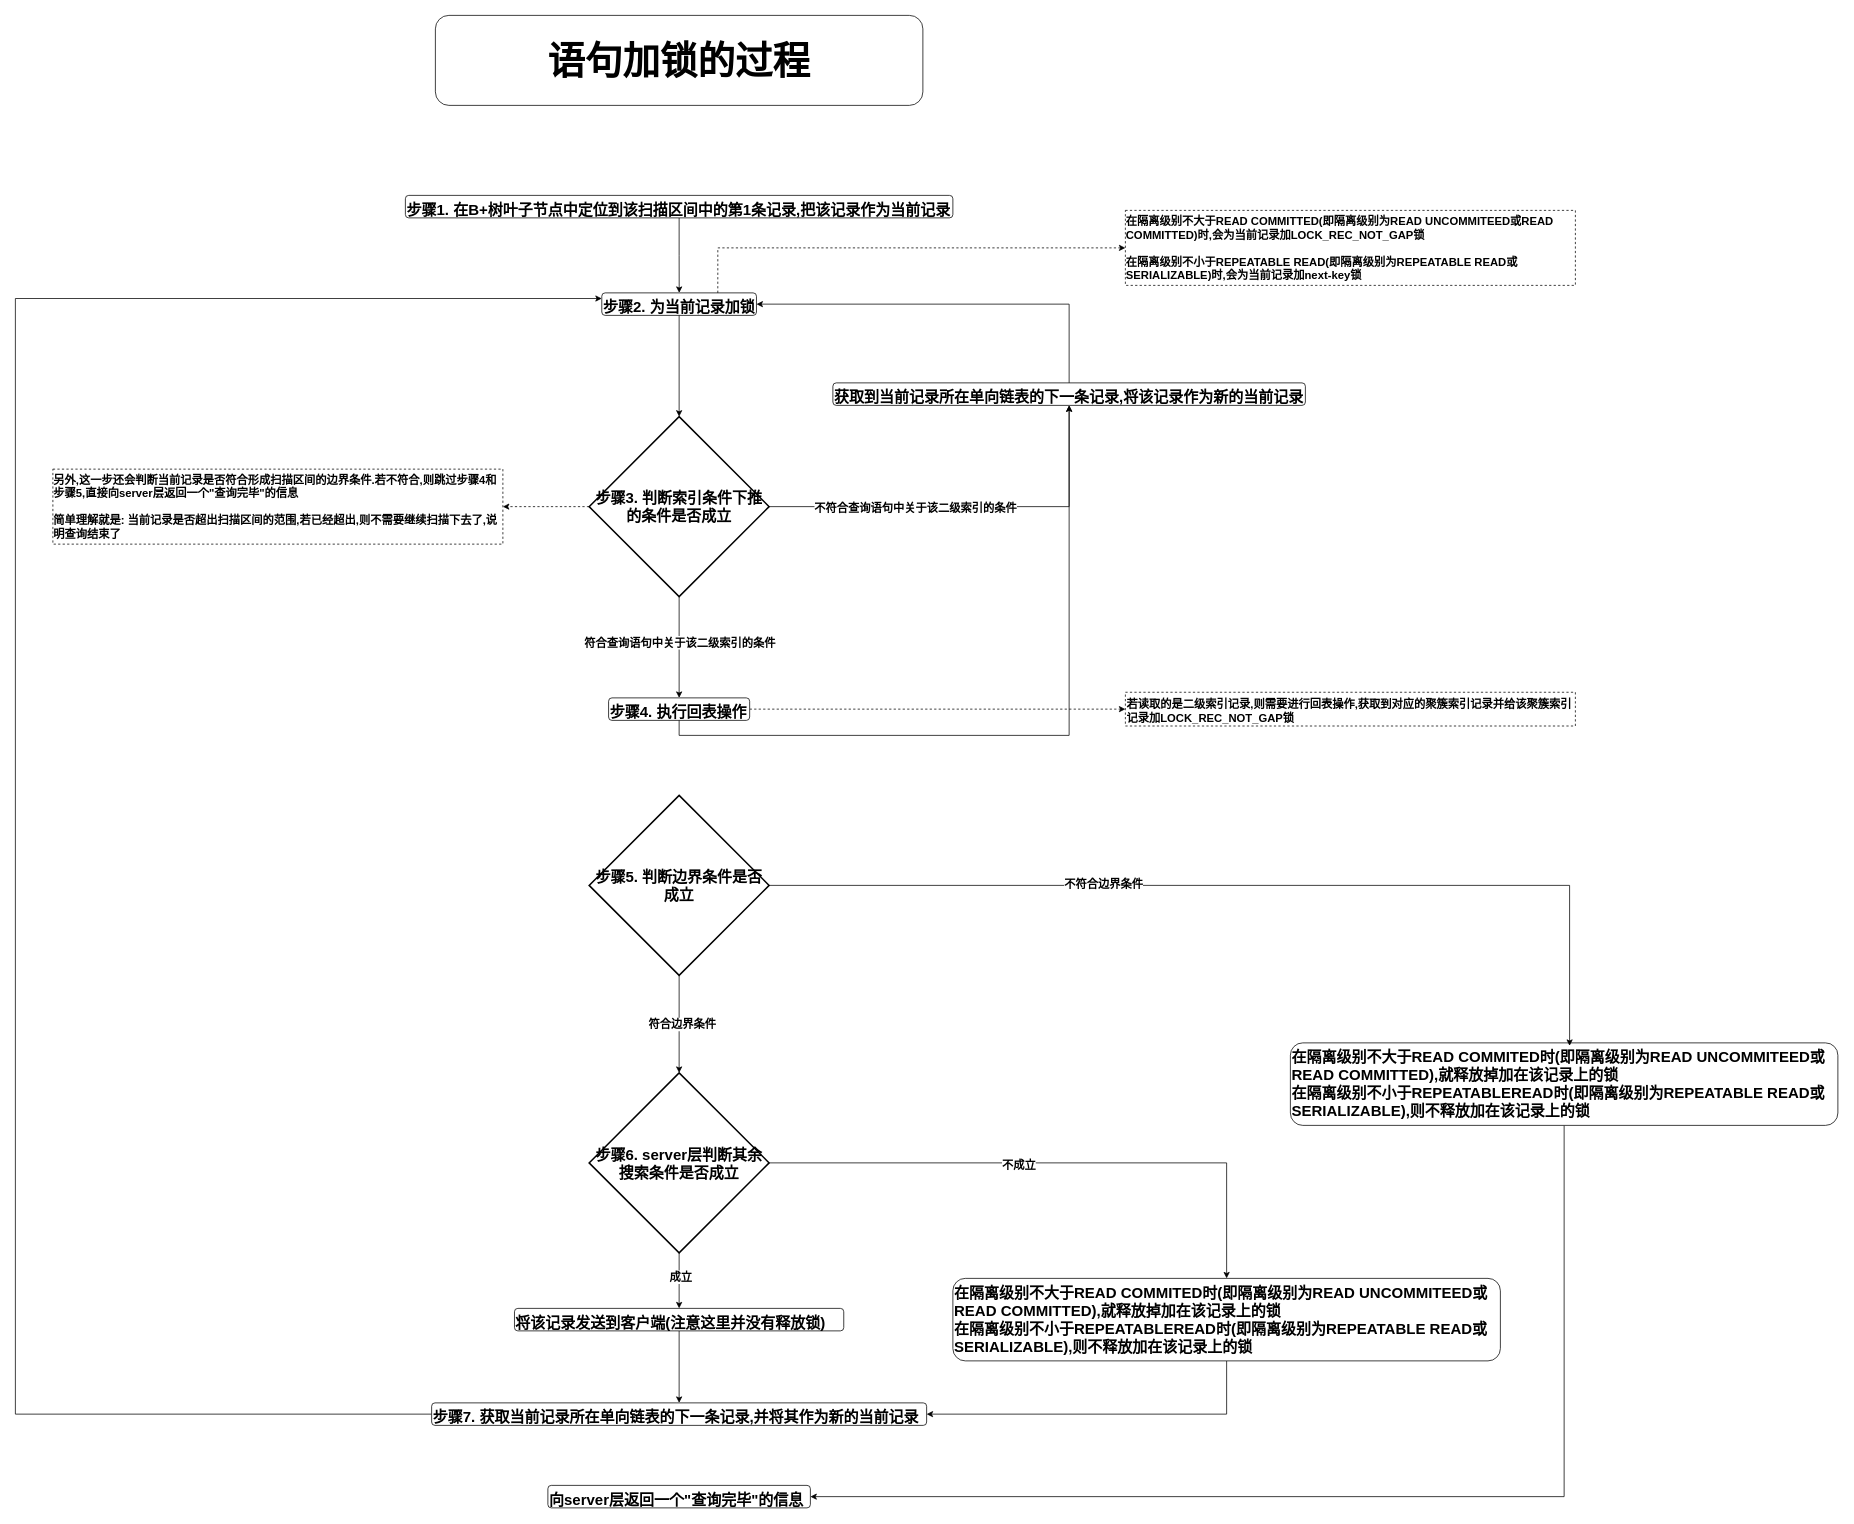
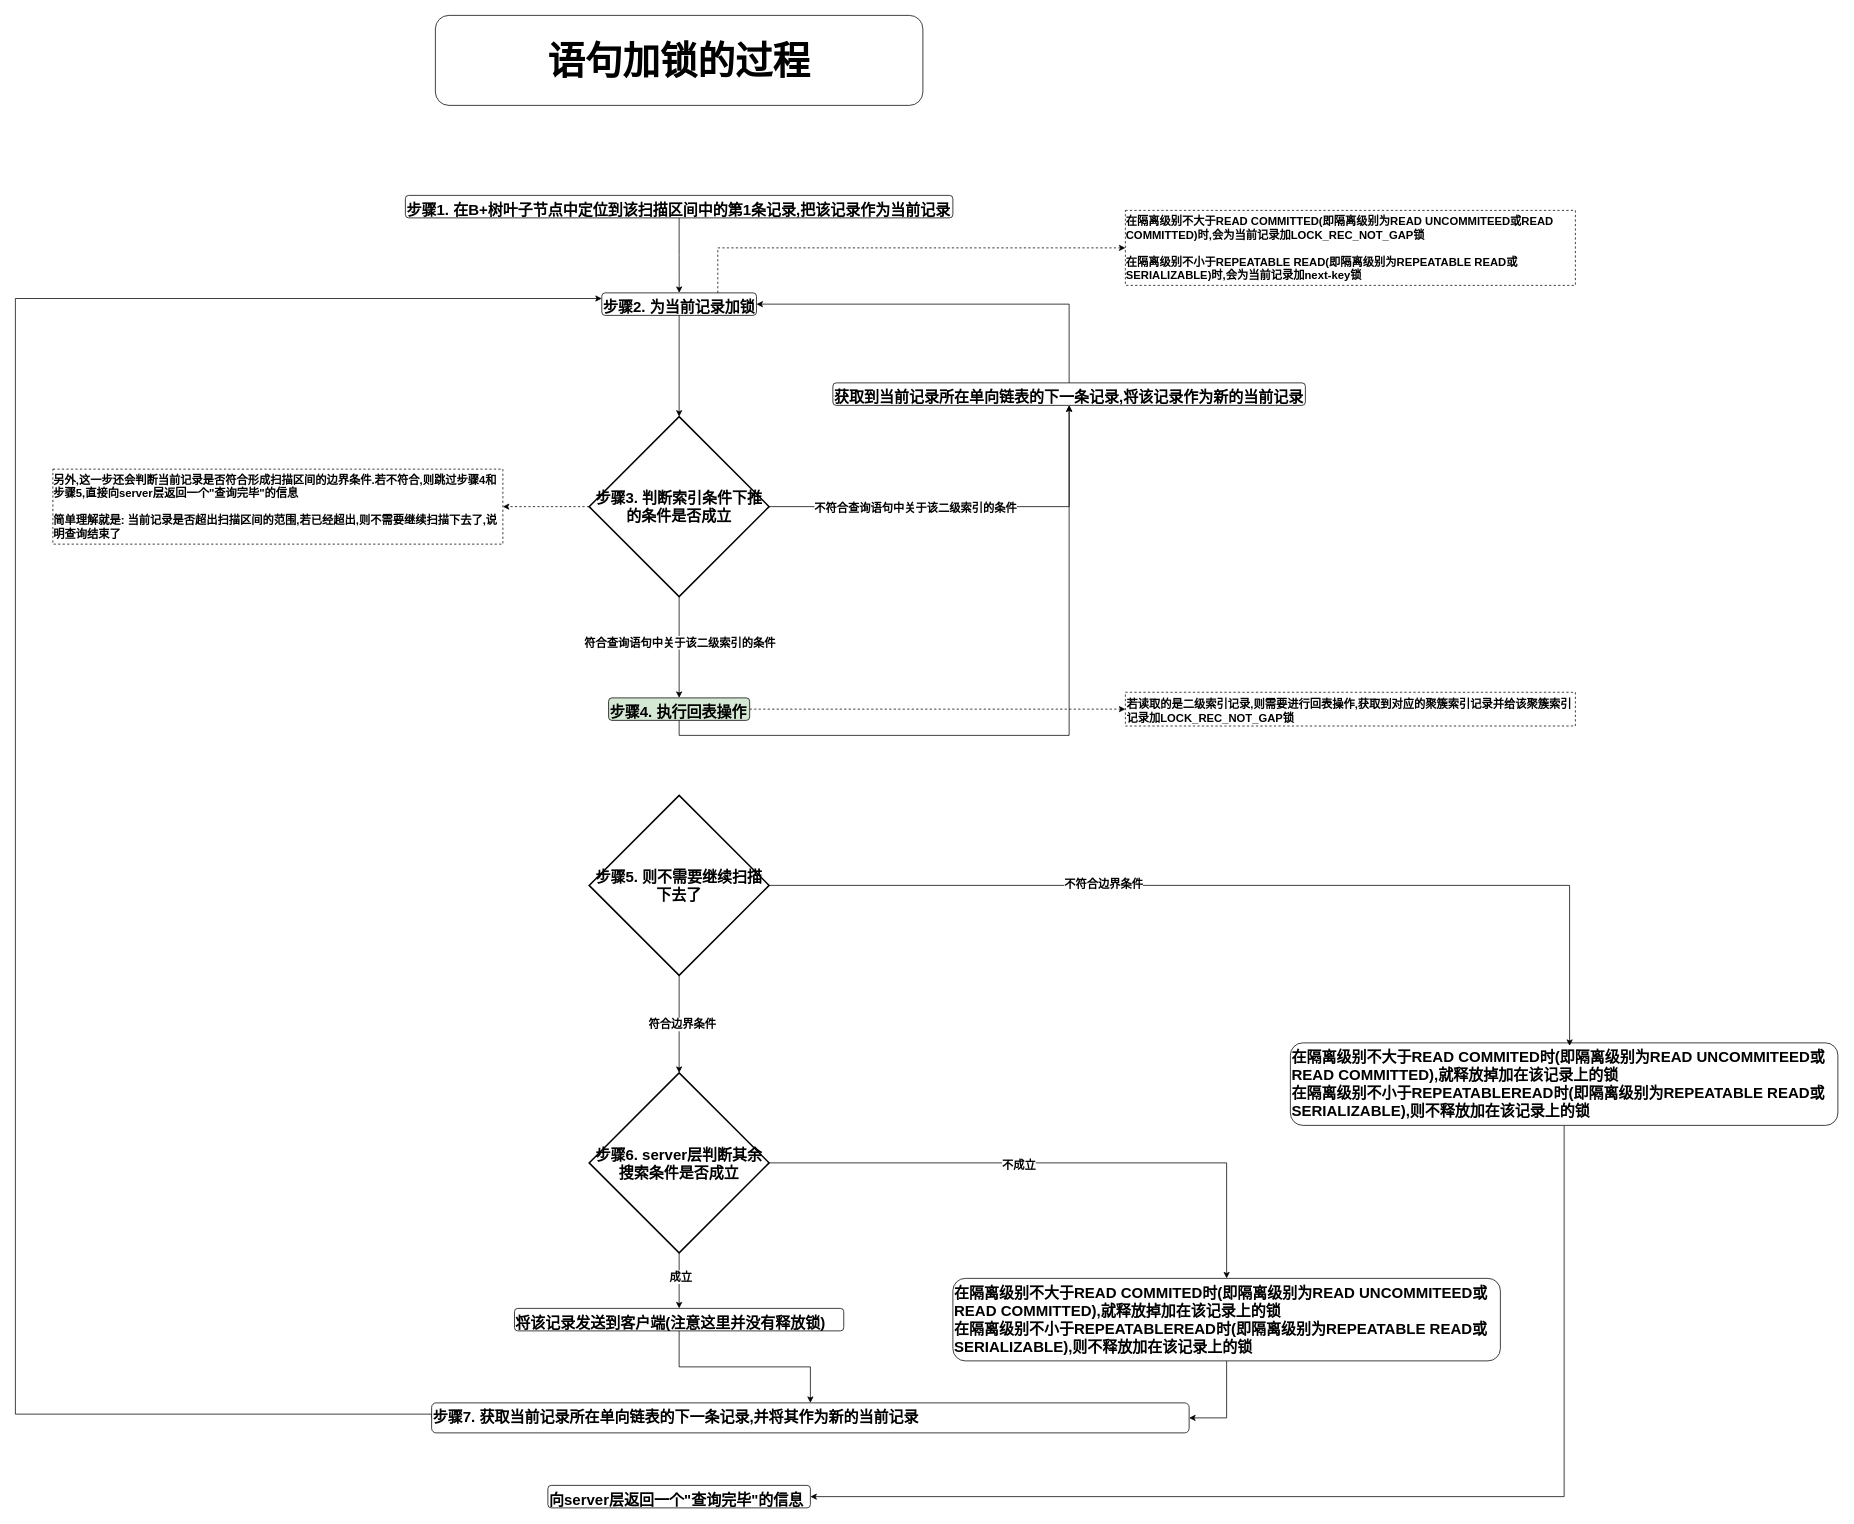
- <mxCell id="17" value="&lt;font style=&quot;font-size: 20px;&quot;&gt;&lt;b&gt;步骤4. 执行回表操作&lt;/b&gt;&lt;/font&gt;" style="rounded=1;whiteSpace=wrap;html=1;align=left;verticalAlign=top;" parent="1" vertex="1"><mxGeometry x="810.94" y="930" width="188.12" height="30" as="geometry" /></mxCell>
+ <mxCell id="17" value="&lt;font style=&quot;font-size: 20px;&quot;&gt;&lt;b&gt;步骤4. 执行回表操作&lt;/b&gt;&lt;/font&gt;" style="rounded=1;whiteSpace=wrap;html=1;align=left;verticalAlign=top;fillColor=#d5e8d4;" parent="1" vertex="1"><mxGeometry x="810.94" y="930" width="188.12" height="30" as="geometry" /></mxCell>
- <mxCell id="20" value="&lt;span style=&quot;font-size: 20px;&quot;&gt;&lt;b&gt;步骤5. 判断边界条件是否成立&lt;/b&gt;&lt;/span&gt;" style="strokeWidth=2;html=1;shape=mxgraph.flowchart.decision;whiteSpace=wrap;align=center;" parent="1" vertex="1"><mxGeometry x="785.01" y="1060" width="240" height="240" as="geometry" /></mxCell>
+ <mxCell id="20" value="&lt;span style=&quot;font-size: 20px;&quot;&gt;&lt;b&gt;步骤5. 则不需要继续扫描下去了&lt;/b&gt;&lt;/span&gt;" style="strokeWidth=2;html=1;shape=mxgraph.flowchart.decision;whiteSpace=wrap;align=center;" parent="1" vertex="1"><mxGeometry x="785.01" y="1060" width="240" height="240" as="geometry" /></mxCell>
- <mxCell id="24" value="&lt;span style=&quot;font-size: 20px;&quot;&gt;&lt;b&gt;步骤7. 获取当前记录所在单向链表的下一条记录,并将其作为新的当前记录&lt;/b&gt;&lt;/span&gt;" style="rounded=1;whiteSpace=wrap;html=1;align=left;verticalAlign=top;" parent="1" vertex="1"><mxGeometry x="575.01" y="1870" width="660" height="30" as="geometry" /></mxCell>
+ <mxCell id="24" value="&lt;span style=&quot;font-size: 20px;&quot;&gt;&lt;b&gt;步骤7. 获取当前记录所在单向链表的下一条记录,并将其作为新的当前记录&lt;/b&gt;&lt;/span&gt;" style="rounded=1;whiteSpace=wrap;html=1;align=left;verticalAlign=top;" parent="1" vertex="1"><mxGeometry x="575.01" y="1870" width="1010" height="40" as="geometry" /></mxCell>
